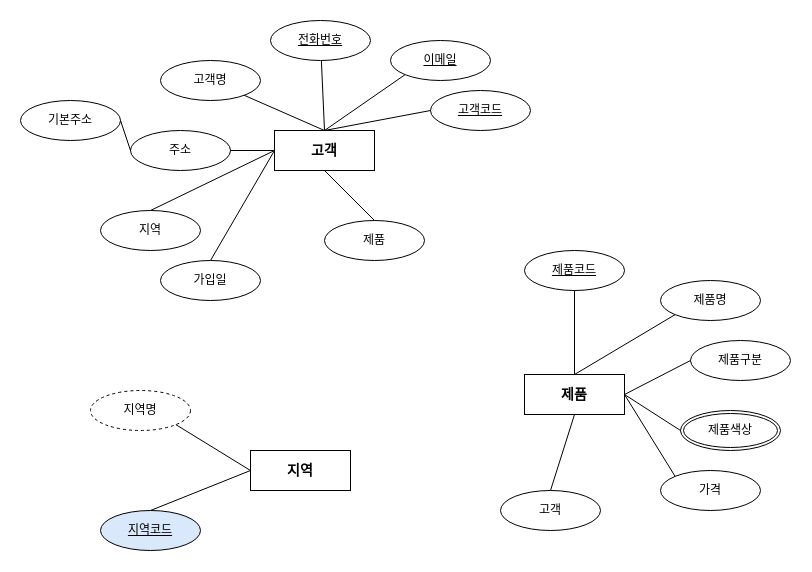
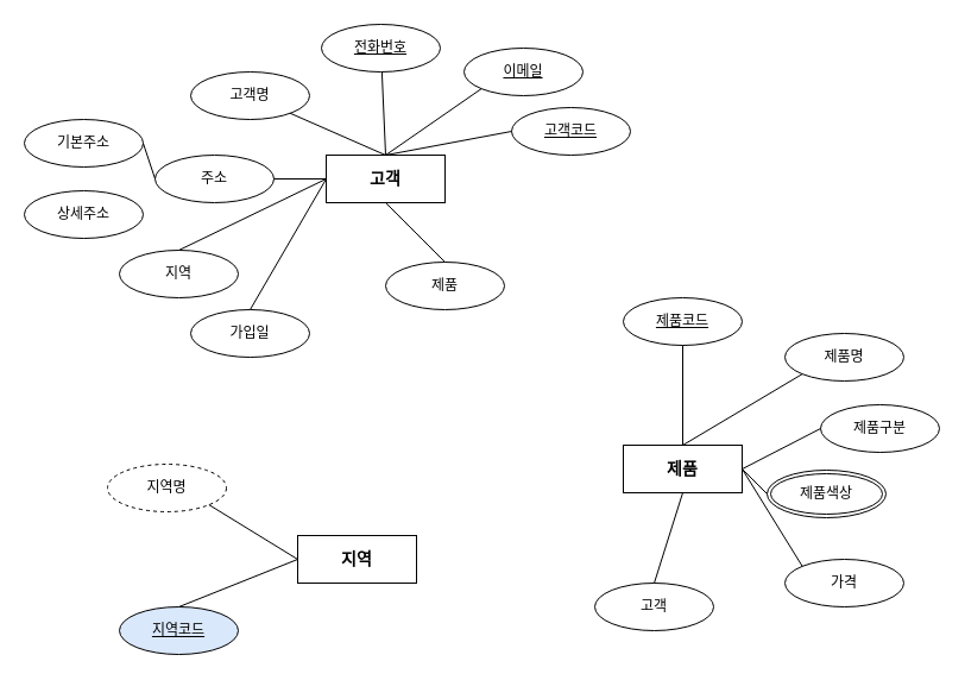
+ <mxCell id="3" value="상세주소" style="ellipse;whiteSpace=wrap;html=1;align=center;" vertex="1" parent="1"><mxGeometry x="20" y="160" width="100" height="40" as="geometry" /></mxCell>
- <mxCell id="22" value="제품색상" style="ellipse;shape=doubleEllipse;margin=3;whiteSpace=wrap;html=1;align=center;" vertex="1" parent="1"><mxGeometry x="680" y="410" width="100" height="40" as="geometry" /></mxCell>
+ <mxCell id="22" value="제품색상" style="ellipse;shape=doubleEllipse;margin=3;whiteSpace=wrap;html=1;align=center;" vertex="1" parent="1"><mxGeometry x="645" y="395" width="100" height="40" as="geometry" /></mxCell>
